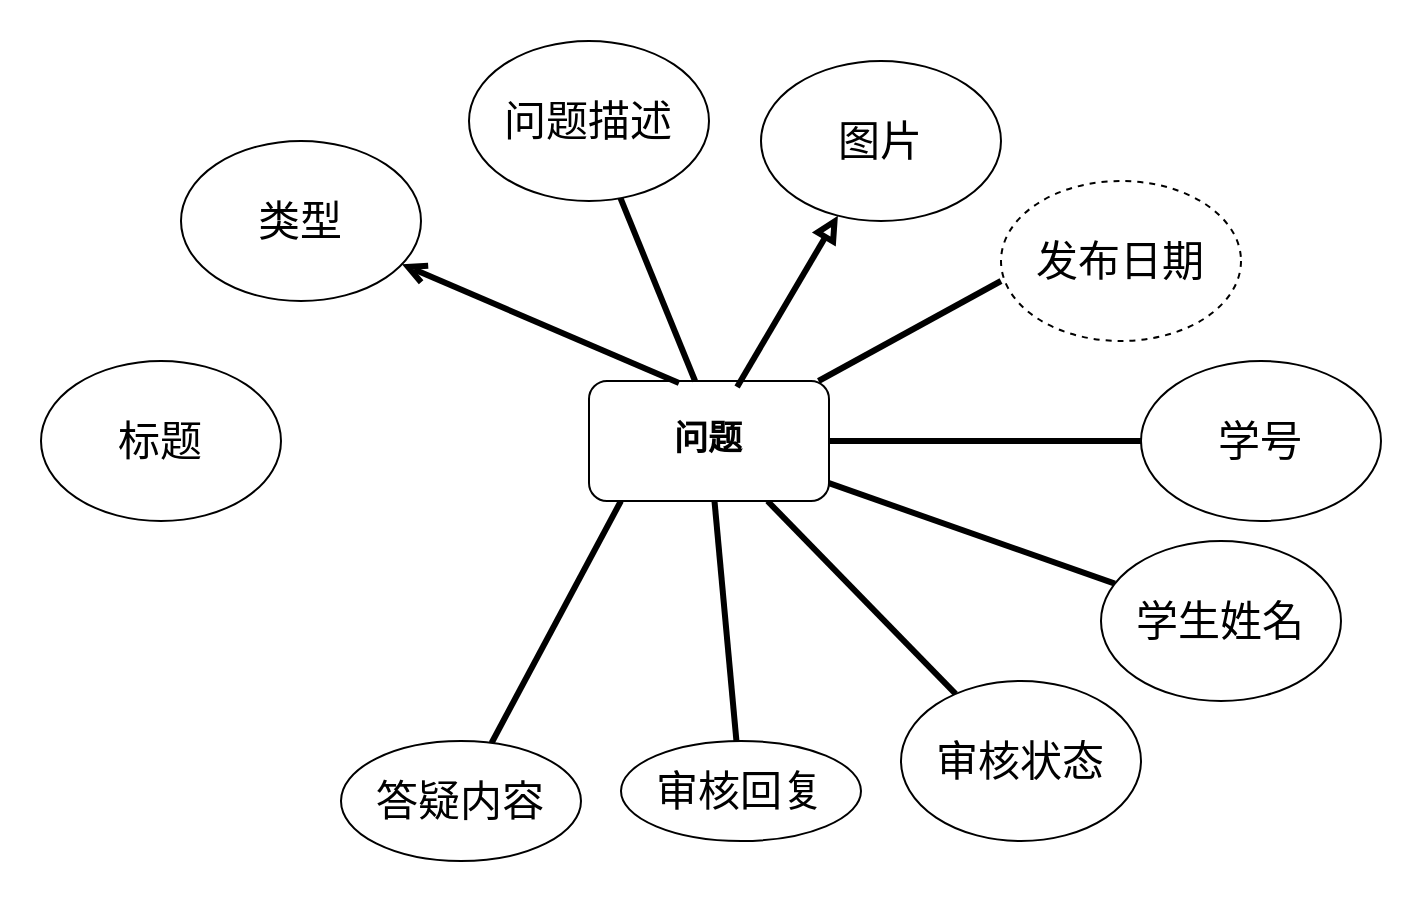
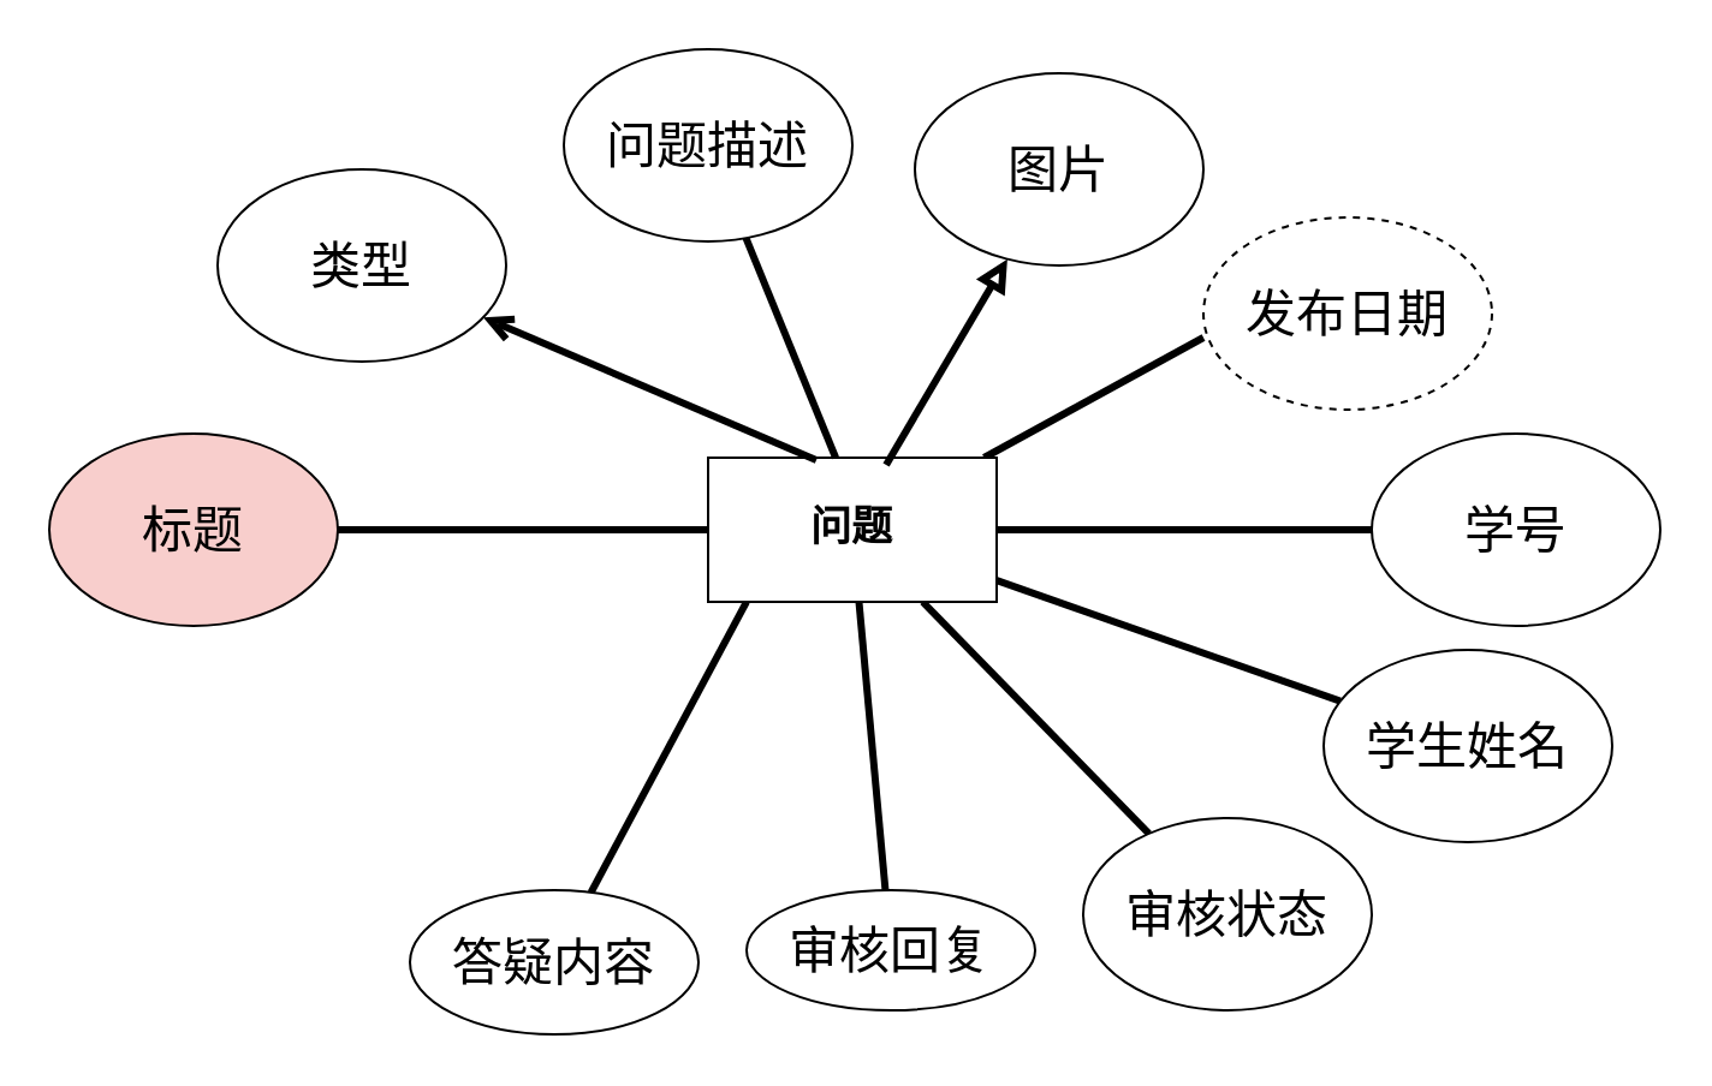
- <mxCell id="10" value="标题" style="ellipse;whiteSpace=wrap;html=1;fontSize=21;" parent="1" vertex="1"><mxGeometry x="20" y="180" width="120" height="80" as="geometry" /></mxCell>
+ <mxCell id="10" value="标题" style="ellipse;whiteSpace=wrap;html=1;fontSize=21;fillColor=#f8cecc;" parent="1" vertex="1"><mxGeometry x="20" y="180" width="120" height="80" as="geometry" /></mxCell>
+ <mxCell id="2" style="rounded=0;orthogonalLoop=1;jettySize=auto;html=1;endArrow=none;endFill=0;strokeWidth=3;" parent="1" source="9" target="10" edge="1"><mxGeometry relative="1" as="geometry" /></mxCell>
- <mxCell id="9" value="问题" style="whiteSpace=wrap;html=1;fontFamily=Times New Roman;fontStyle=1;fontSize=17;rounded=1;" parent="1" vertex="1"><mxGeometry x="294" y="190" width="120" height="60" as="geometry" /></mxCell>
+ <mxCell id="9" value="问题" style="rounded=0;whiteSpace=wrap;html=1;fontFamily=Times New Roman;fontStyle=1;fontSize=17;" parent="1" vertex="1"><mxGeometry x="294" y="190" width="120" height="60" as="geometry" /></mxCell>
